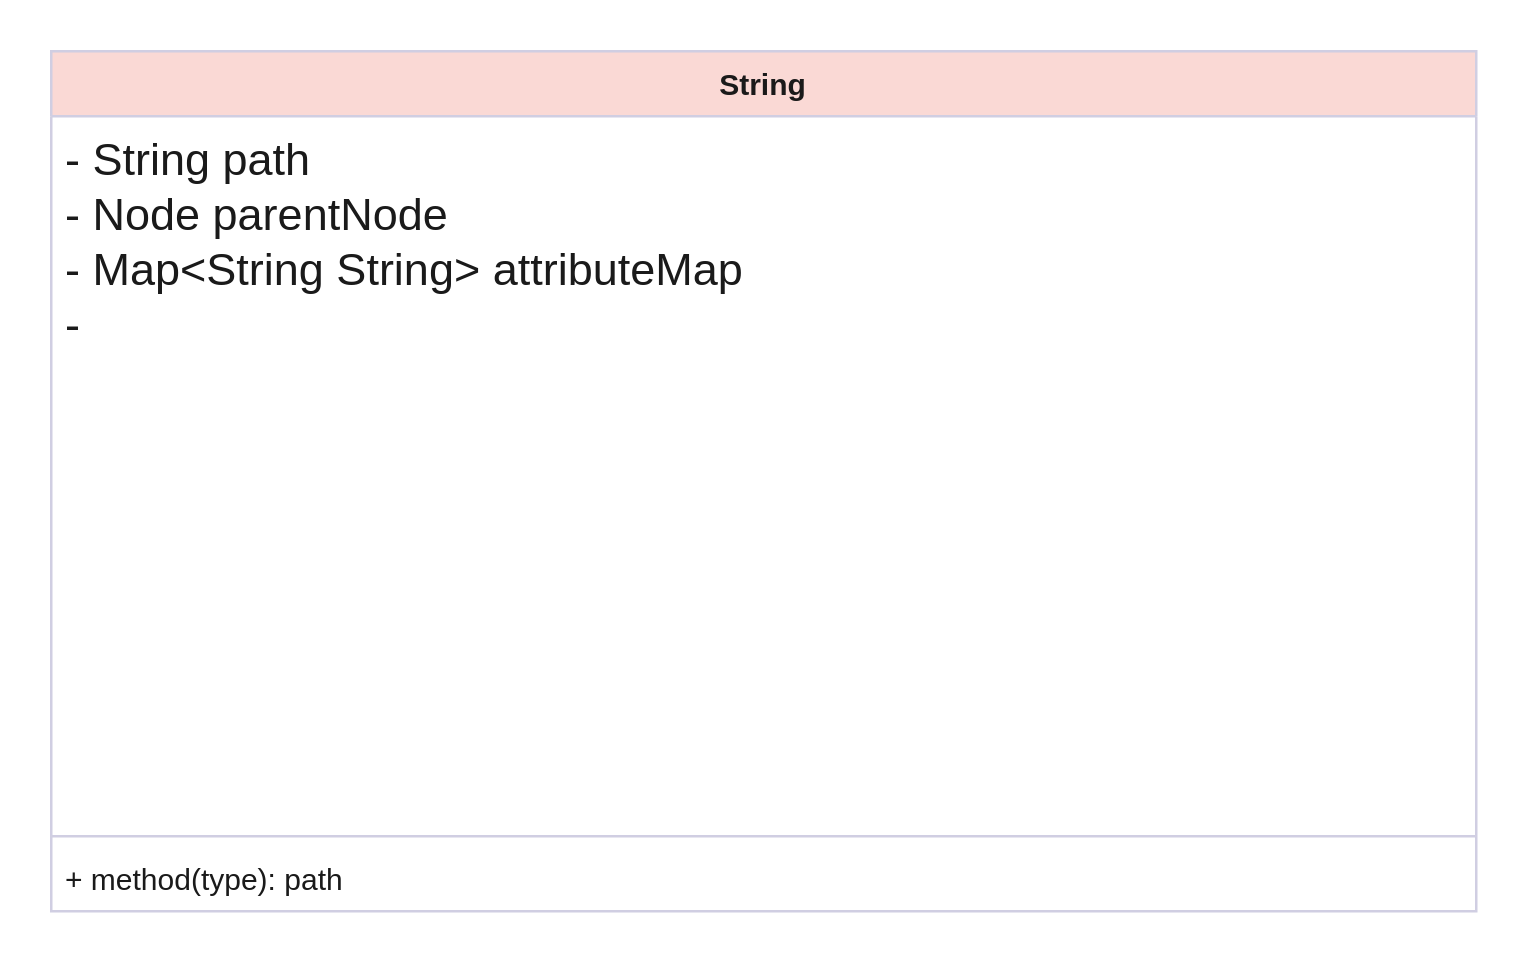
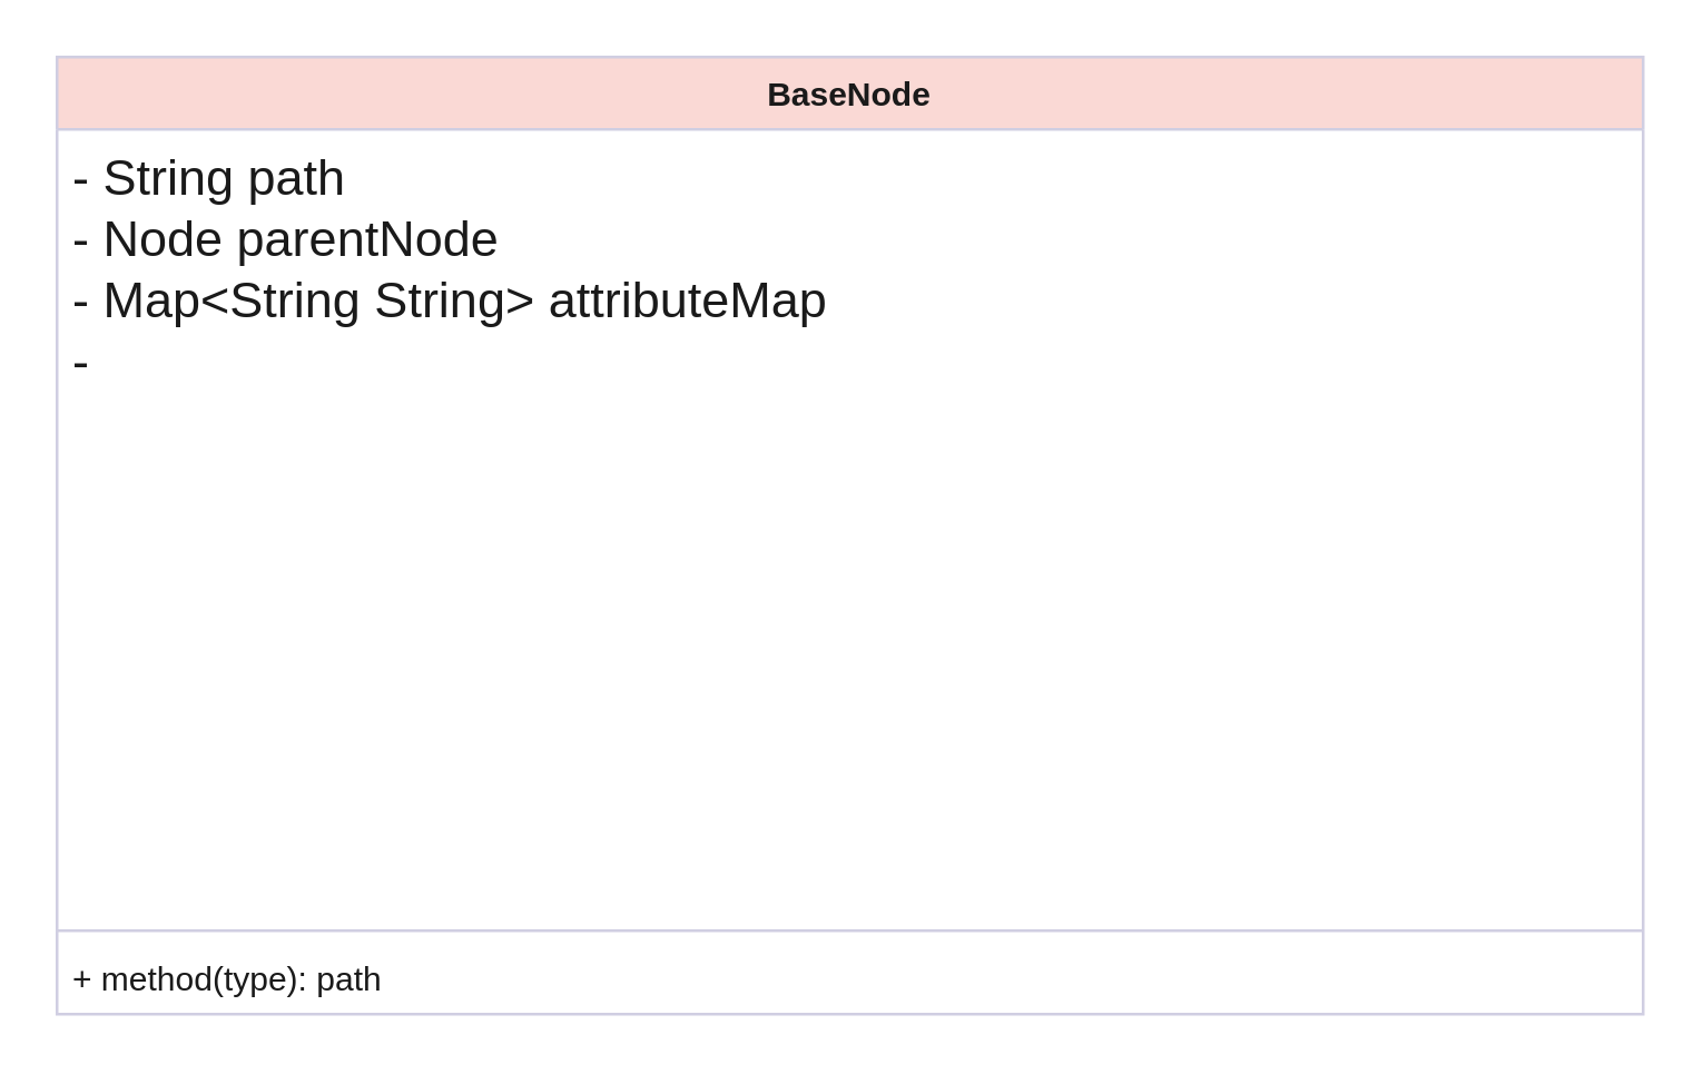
- <mxCell id="2" value="String" style="swimlane;fontStyle=1;align=center;verticalAlign=top;childLayout=stackLayout;horizontal=1;startSize=26;horizontalStack=0;resizeParent=1;resizeParentMax=0;resizeLast=0;collapsible=1;marginBottom=0;fillColor=#FAD9D5;strokeColor=#D0CEE2;fontColor=#1A1A1A;" vertex="1" parent="1"><mxGeometry x="20" y="20" width="570" height="344" as="geometry" /></mxCell>
+ <mxCell id="2" value="BaseNode" style="swimlane;fontStyle=1;align=center;verticalAlign=top;childLayout=stackLayout;horizontal=1;startSize=26;horizontalStack=0;resizeParent=1;resizeParentMax=0;resizeLast=0;collapsible=1;marginBottom=0;fillColor=#FAD9D5;strokeColor=#D0CEE2;fontColor=#1A1A1A;" vertex="1" parent="1"><mxGeometry x="20" y="20" width="570" height="344" as="geometry" /></mxCell>
